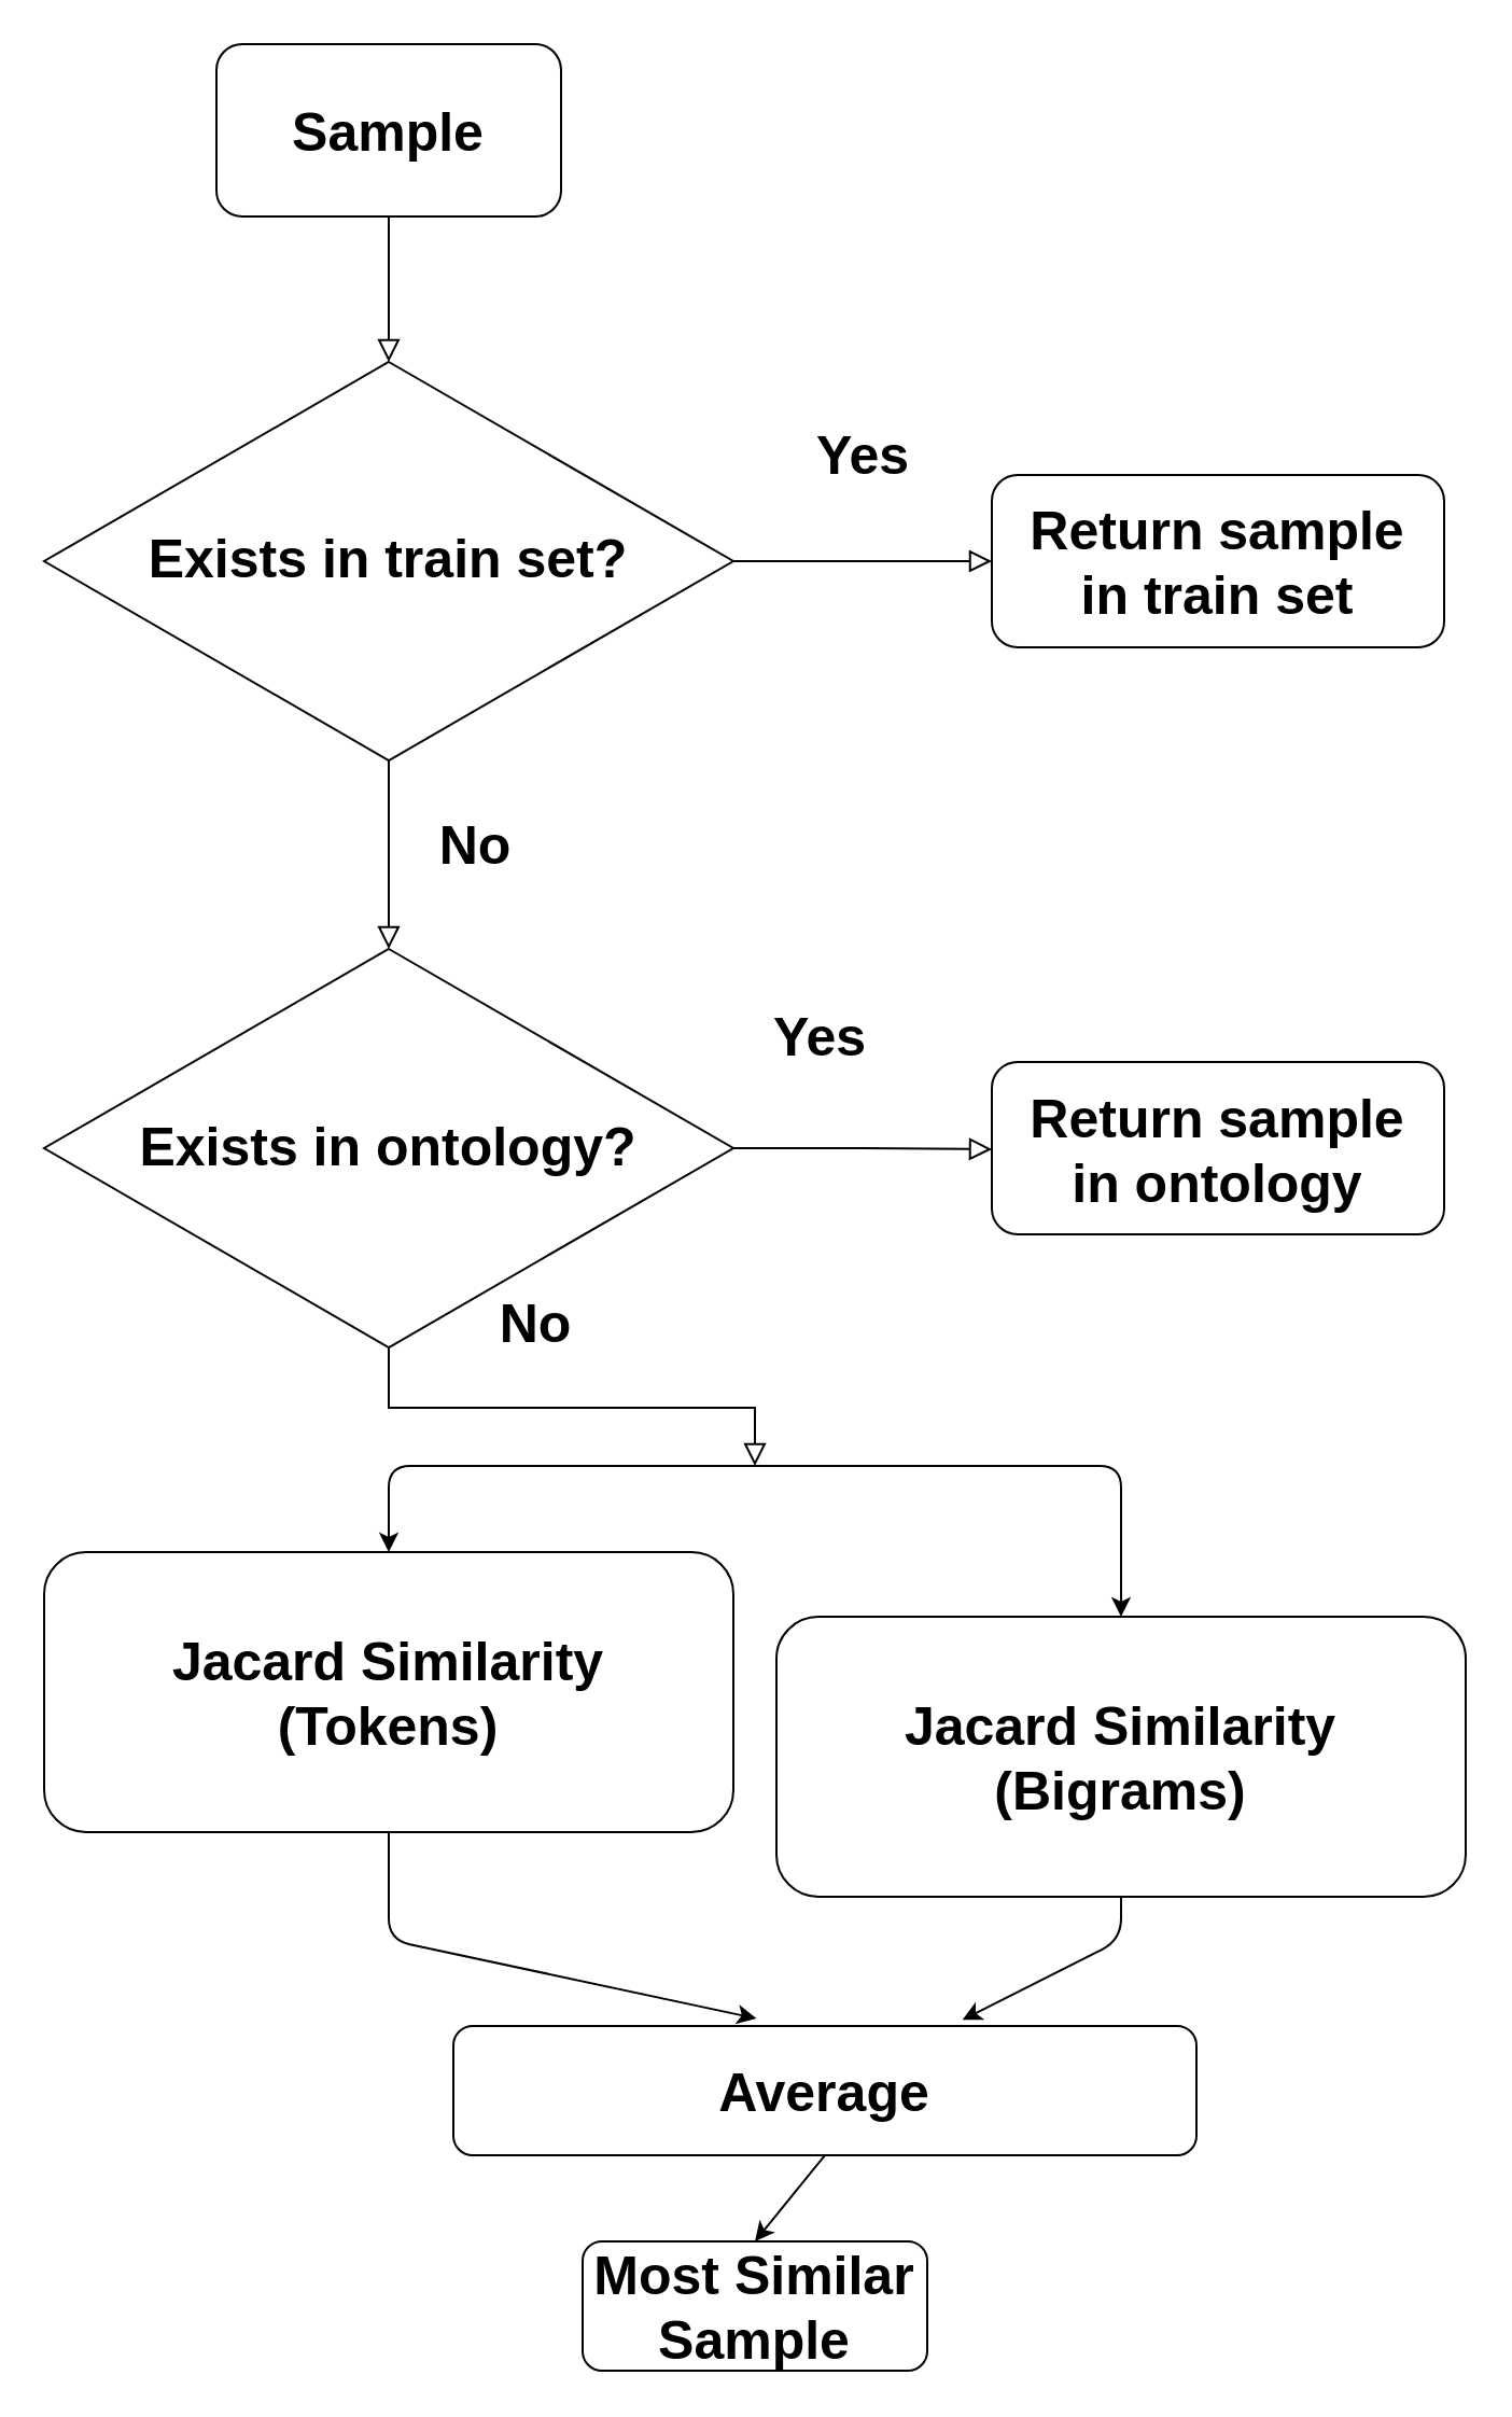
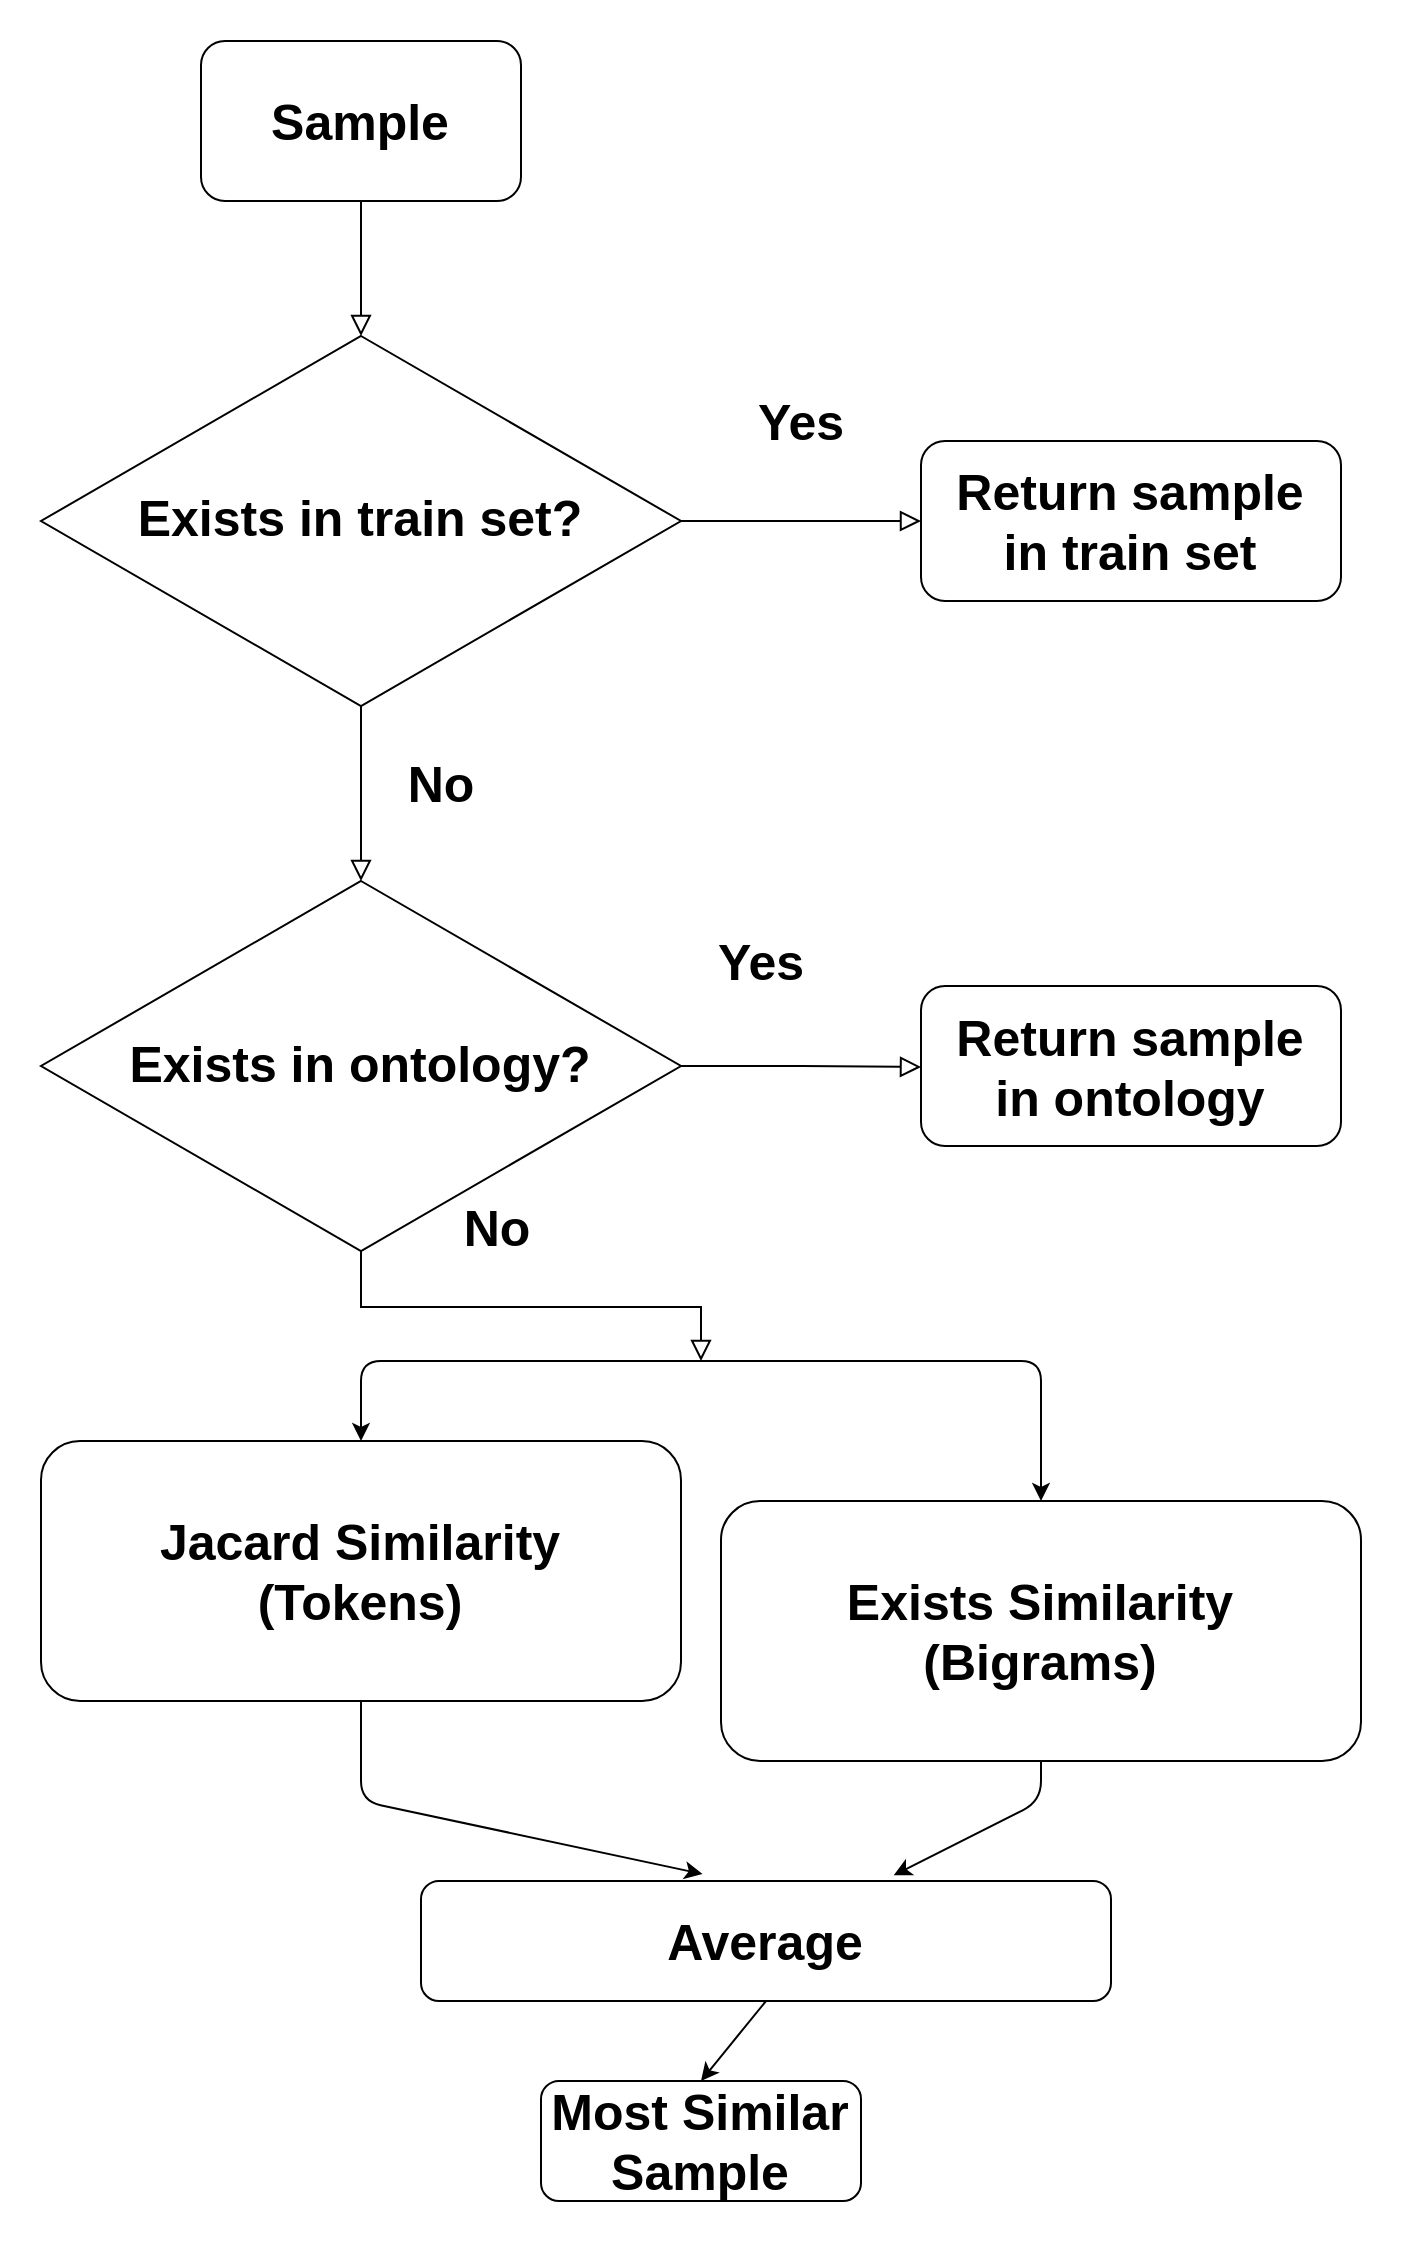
- <mxCell id="14" value="Jacard Similarity&lt;br&gt;(Bigrams)" style="rounded=1;whiteSpace=wrap;html=1;fontSize=25;fontStyle=1" vertex="1" parent="1"><mxGeometry x="360" y="750" width="320" height="130" as="geometry" /></mxCell>
+ <mxCell id="14" value="Exists Similarity&lt;br&gt;(Bigrams)" style="rounded=1;whiteSpace=wrap;html=1;fontSize=25;fontStyle=1" vertex="1" parent="1"><mxGeometry x="360" y="750" width="320" height="130" as="geometry" /></mxCell>
